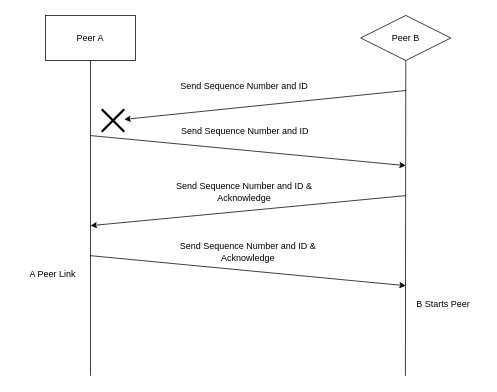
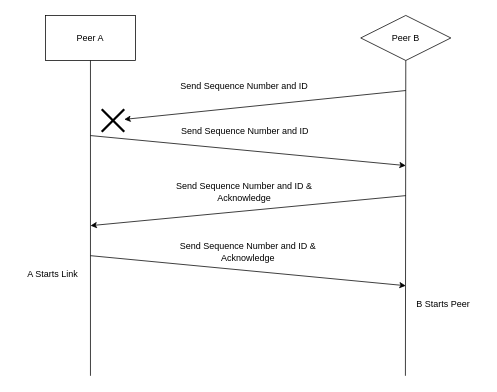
- <mxCell id="12" value="A Peer Link" style="text;html=1;strokeColor=none;fillColor=none;align=center;verticalAlign=middle;whiteSpace=wrap;rounded=0;" vertex="1" parent="1"><mxGeometry x="20" y="350" width="100" height="30" as="geometry" /></mxCell>
+ <mxCell id="12" value="A Starts Link" style="text;html=1;strokeColor=none;fillColor=none;align=center;verticalAlign=middle;whiteSpace=wrap;rounded=0;" vertex="1" parent="1"><mxGeometry x="20" y="350" width="100" height="30" as="geometry" /></mxCell>
